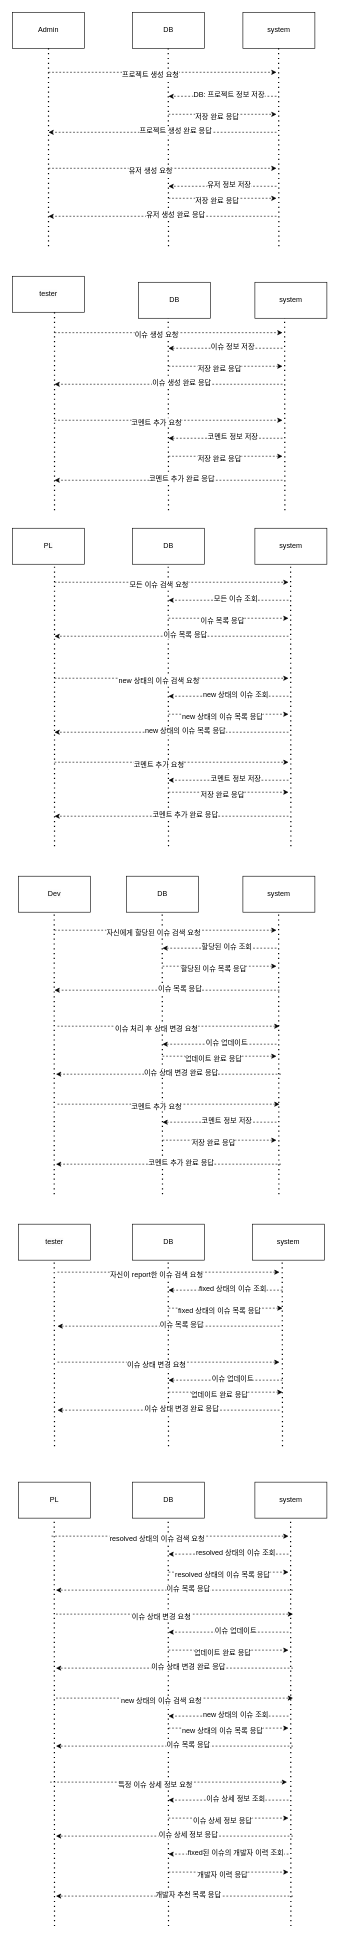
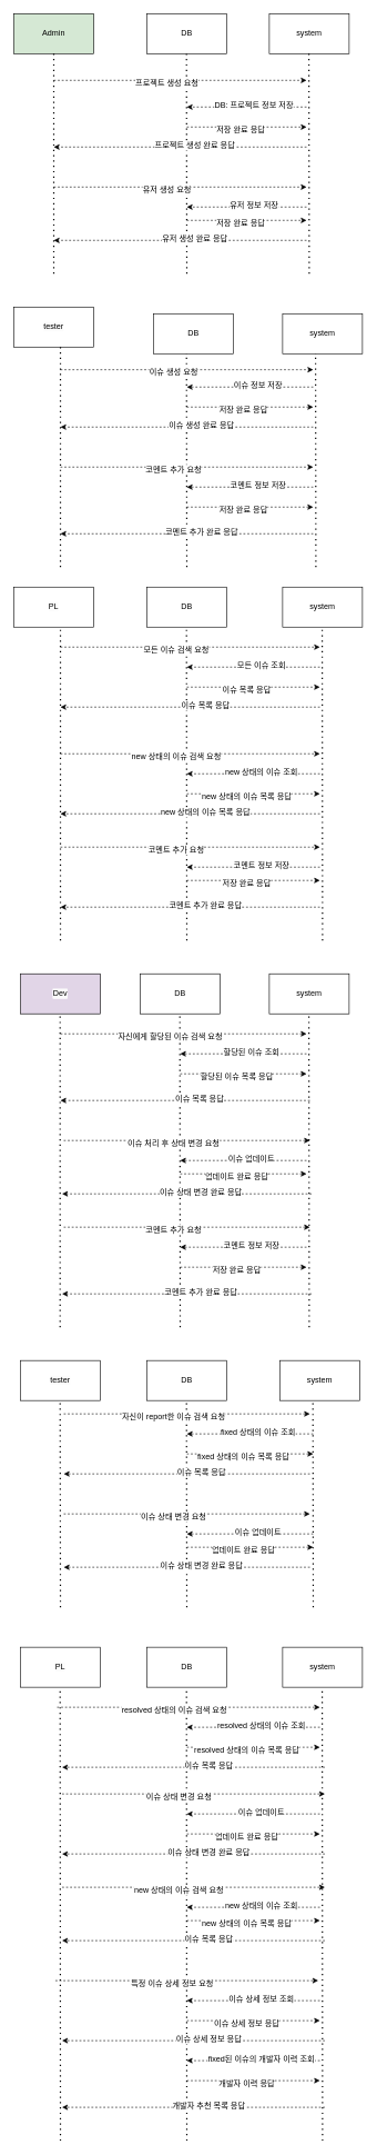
- <mxCell id="2" value="Admin" style="rounded=0;whiteSpace=wrap;html=1;" parent="1" vertex="1"><mxGeometry x="20" y="20" width="120" height="60" as="geometry" /></mxCell>
+ <mxCell id="2" value="Admin" style="rounded=0;whiteSpace=wrap;html=1;fillColor=#d5e8d4;" parent="1" vertex="1"><mxGeometry x="20" y="20" width="120" height="60" as="geometry" /></mxCell>
- <mxCell id="76" value="&lt;span style=&quot;font-size: 12px; background-color: rgb(251, 251, 251);&quot;&gt;Dev&lt;/span&gt;" style="rounded=0;whiteSpace=wrap;html=1;fontFamily=Helvetica;fontSize=11;fontColor=default;labelBackgroundColor=default;" vertex="1" parent="1"><mxGeometry x="30" y="1460" width="120" height="60" as="geometry" /></mxCell>
+ <mxCell id="76" value="&lt;span style=&quot;font-size: 12px; background-color: rgb(251, 251, 251);&quot;&gt;Dev&lt;/span&gt;" style="rounded=0;whiteSpace=wrap;html=1;fontFamily=Helvetica;fontSize=11;fontColor=default;labelBackgroundColor=default;fillColor=#e1d5e7;" vertex="1" parent="1"><mxGeometry x="30" y="1460" width="120" height="60" as="geometry" /></mxCell>
